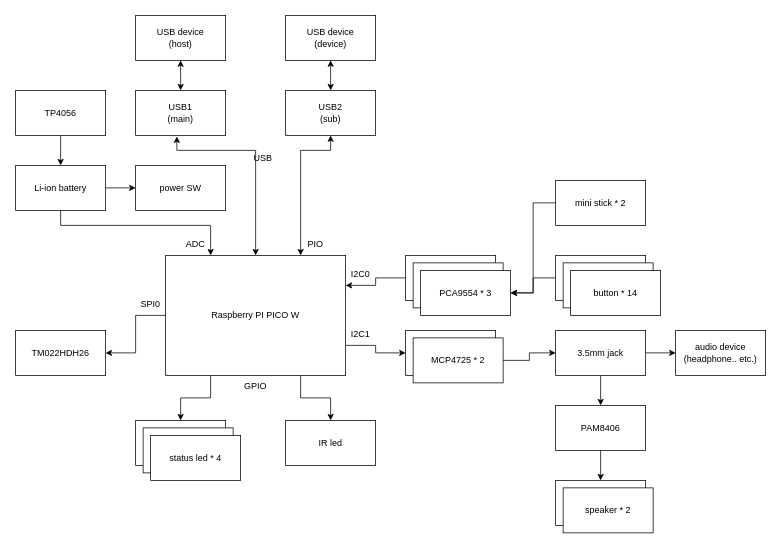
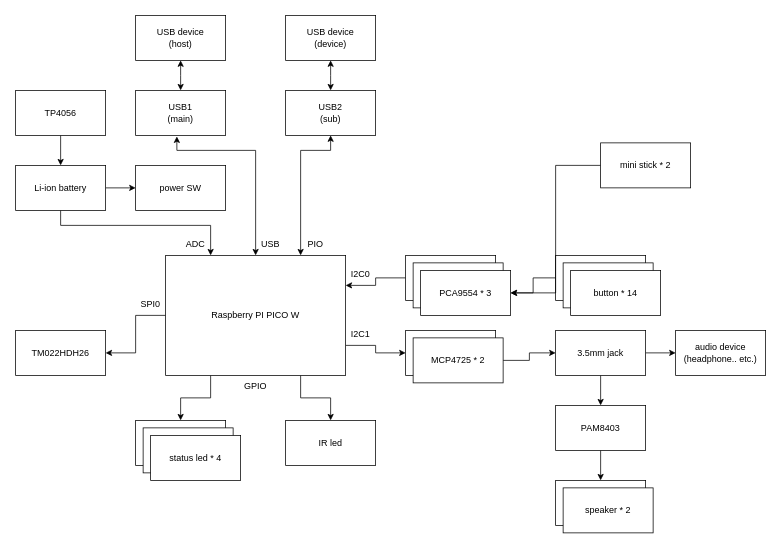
- <mxCell id="53" value="USB" style="text;html=1;strokeColor=none;fillColor=none;align=center;verticalAlign=middle;whiteSpace=wrap;rounded=0;" parent="1" vertex="1"><mxGeometry x="320" y="195" width="60" height="30" as="geometry" /></mxCell>
+ <mxCell id="53" value="USB" style="text;html=1;strokeColor=none;fillColor=none;align=center;verticalAlign=middle;whiteSpace=wrap;rounded=0;" parent="1" vertex="1"><mxGeometry x="330" y="310" width="60" height="30" as="geometry" /></mxCell>
- <mxCell id="46" value="mini stick * 2" style="rounded=0;whiteSpace=wrap;html=1;" parent="1" vertex="1"><mxGeometry x="740" y="240" width="120" height="60" as="geometry" /></mxCell>
+ <mxCell id="46" value="mini stick * 2" style="rounded=0;whiteSpace=wrap;html=1;" parent="1" vertex="1"><mxGeometry x="800" y="190" width="120" height="60" as="geometry" /></mxCell>
- <mxCell id="24" value="PAM8406" style="rounded=0;whiteSpace=wrap;html=1;" parent="1" vertex="1"><mxGeometry x="740" y="540" width="120" height="60" as="geometry" /></mxCell>
+ <mxCell id="24" value="PAM8403" style="rounded=0;whiteSpace=wrap;html=1;" parent="1" vertex="1"><mxGeometry x="740" y="540" width="120" height="60" as="geometry" /></mxCell>
